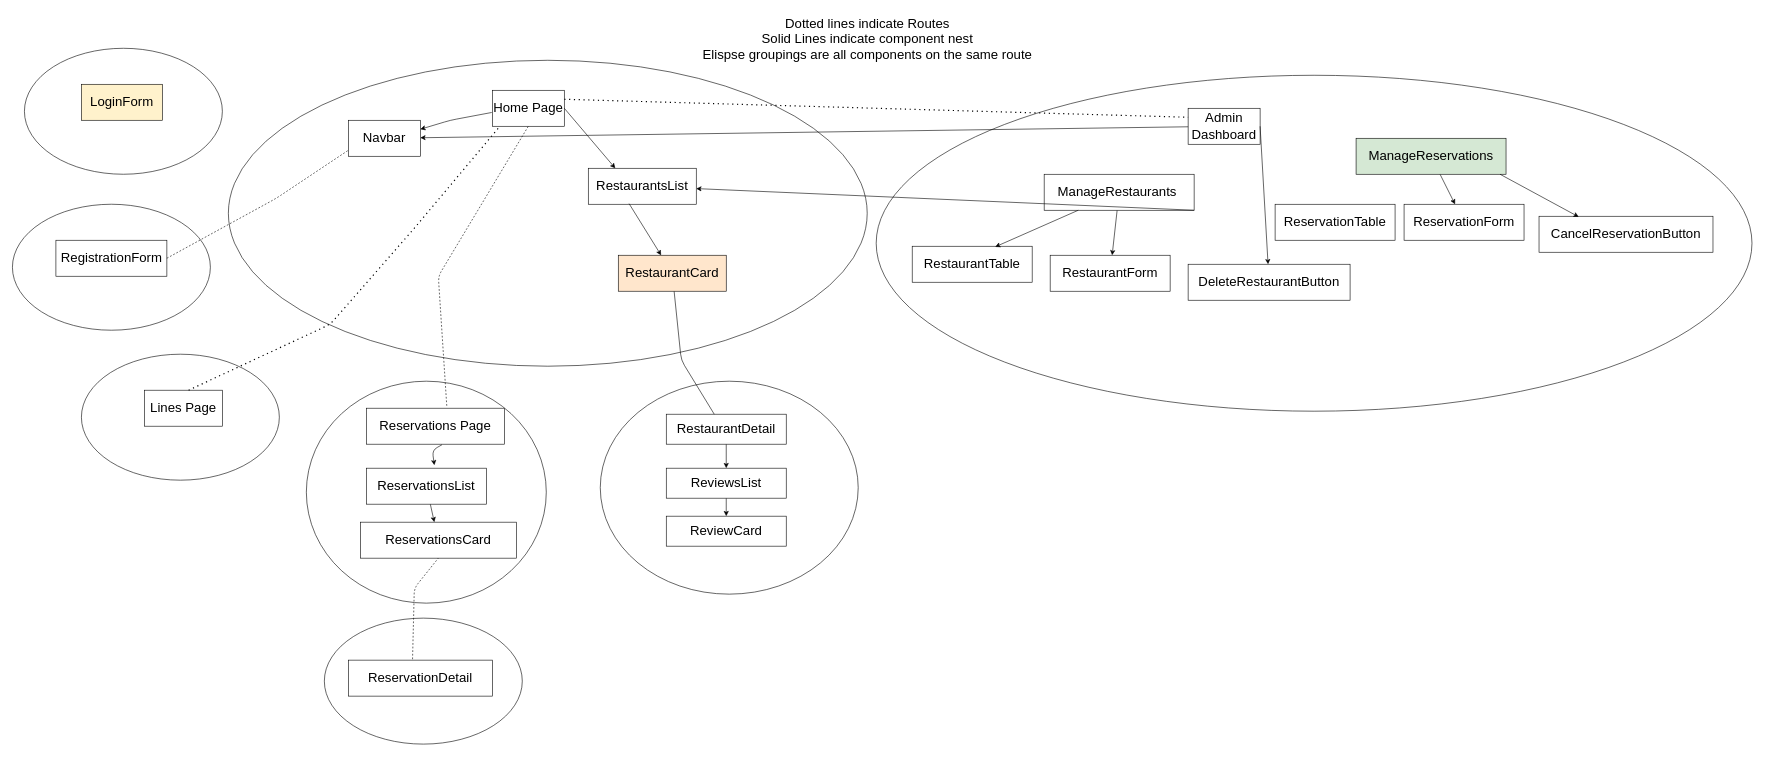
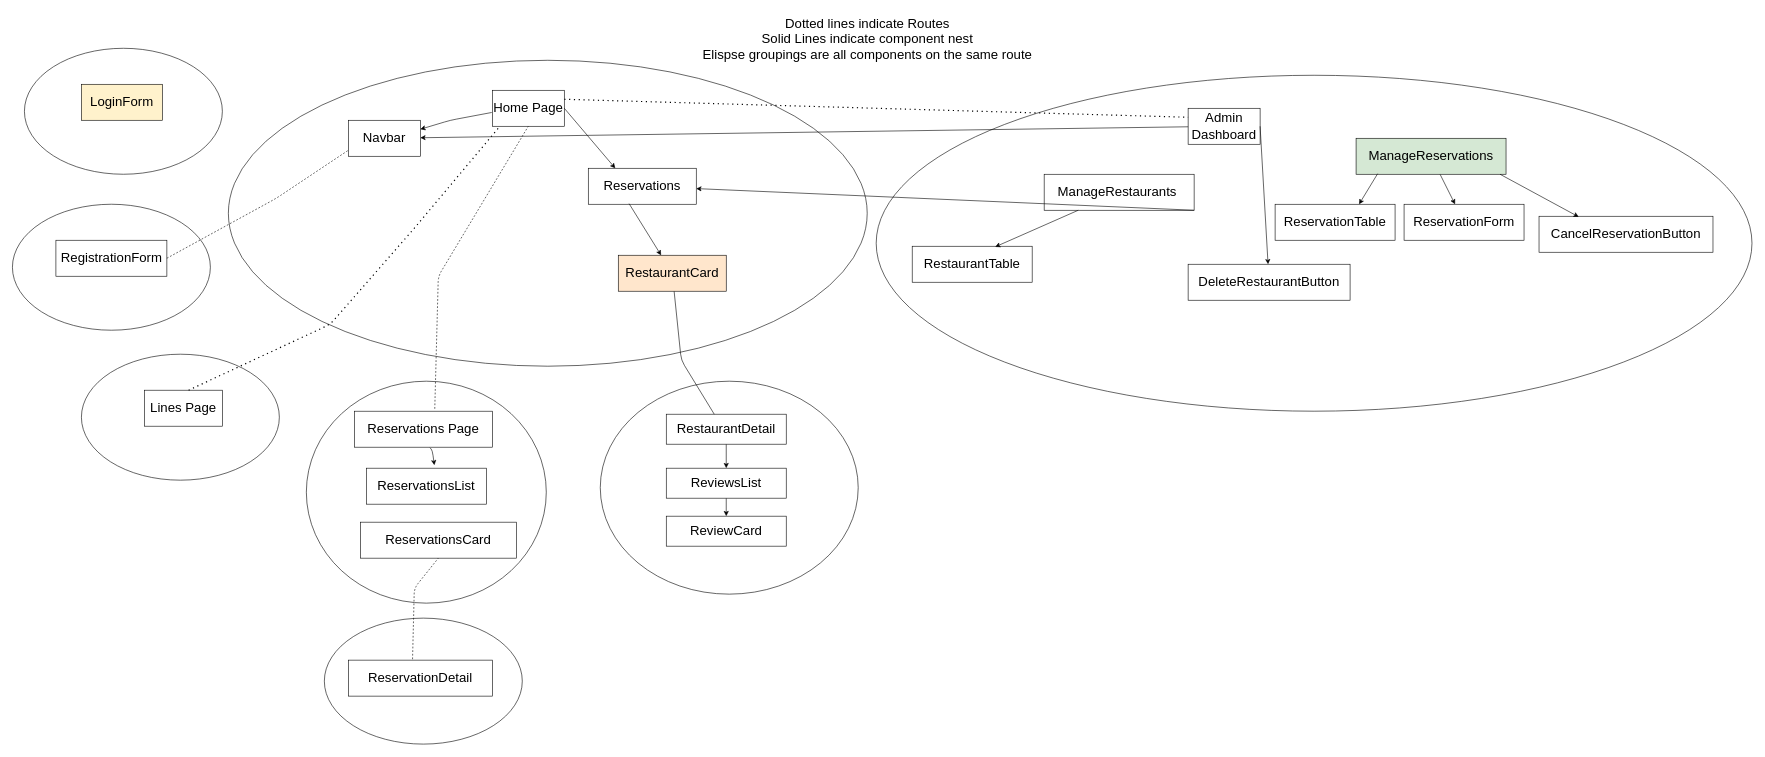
- <mxCell id="16" value="RestaurantsList" style="whiteSpace=wrap;html=1;shadow=0;fontSize=22;" parent="1" vertex="1"><mxGeometry x="980" y="280" width="180" height="60" as="geometry" /></mxCell>
+ <mxCell id="16" value="Reservations" style="whiteSpace=wrap;html=1;shadow=0;fontSize=22;" parent="1" vertex="1"><mxGeometry x="980" y="280" width="180" height="60" as="geometry" /></mxCell>
+ <mxCell id="50" value="" style="edgeStyle=none;html=1;entryX=0.7;entryY=0;entryDx=0;entryDy=0;entryPerimeter=0;exitX=0.144;exitY=0.983;exitDx=0;exitDy=0;exitPerimeter=0;" parent="1" source="28" target="47" edge="1"><mxGeometry relative="1" as="geometry"><mxPoint x="2410" y="300" as="sourcePoint" /><mxPoint x="2435" y="350" as="targetPoint" /></mxGeometry></mxCell>
- <mxCell id="25" value="" style="edgeStyle=none;html=1;" parent="1" source="26" target="43" edge="1"><mxGeometry relative="1" as="geometry" /></mxCell>
- <mxCell id="43" value="RestaurantForm" style="whiteSpace=wrap;html=1;fontSize=22;" parent="1" vertex="1"><mxGeometry x="1750" y="425" width="200" height="60" as="geometry" /></mxCell>
- <mxCell id="12" value="Reservations Page" style="whiteSpace=wrap;html=1;fontSize=22;" parent="1" vertex="1"><mxGeometry x="610" y="680" width="230" height="60" as="geometry" /></mxCell>
+ <mxCell id="12" value="Reservations Page" style="whiteSpace=wrap;html=1;fontSize=22;" parent="1" vertex="1"><mxGeometry x="590" y="685" width="230" height="60" as="geometry" /></mxCell>
- <mxCell id="20" value="" style="edgeStyle=none;html=1;" parent="1" source="21" target="36" edge="1"><mxGeometry relative="1" as="geometry" /></mxCell>
